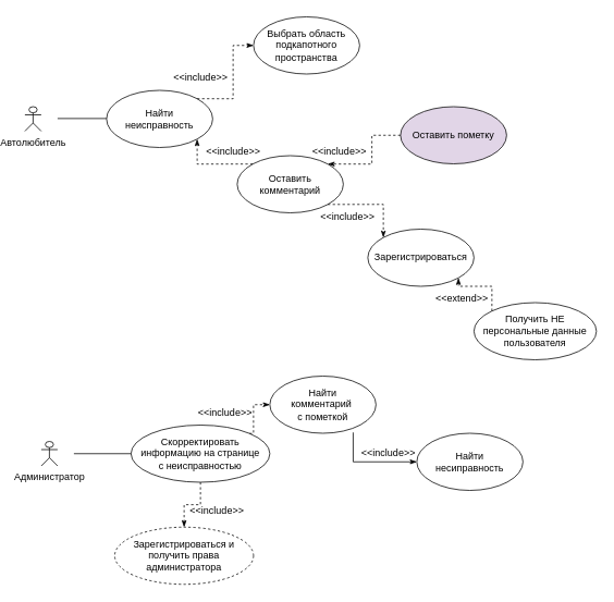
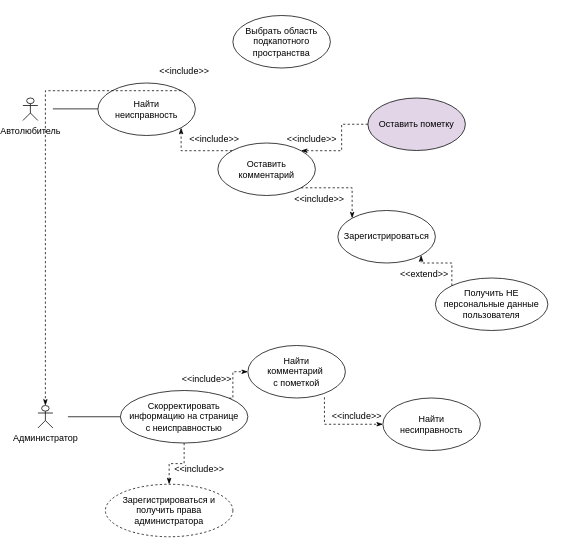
- <mxCell id="7" style="edgeStyle=orthogonalEdgeStyle;rounded=0;orthogonalLoop=1;jettySize=auto;html=1;exitX=1;exitY=0;exitDx=0;exitDy=0;entryX=0;entryY=0.5;entryDx=0;entryDy=0;dashed=1;strokeColor=default;endArrow=classicThin;endFill=1;" edge="1" parent="1" source="4" target="5"><mxGeometry relative="1" as="geometry"><mxPoint x="270" y="190" as="sourcePoint" /><mxPoint x="354" y="265" as="targetPoint" /></mxGeometry></mxCell>
+ <mxCell id="7" style="edgeStyle=orthogonalEdgeStyle;rounded=0;orthogonalLoop=1;jettySize=auto;html=1;exitX=1;exitY=0;exitDx=0;exitDy=0;dashed=1;strokeColor=default;endArrow=classicThin;endFill=1;" edge="1" parent="1" source="4" target="17"><mxGeometry relative="1" as="geometry"><mxPoint x="270" y="190" as="sourcePoint" /><mxPoint x="354" y="265" as="targetPoint" /></mxGeometry></mxCell>
- <mxCell id="30" style="edgeStyle=orthogonalEdgeStyle;rounded=0;orthogonalLoop=1;jettySize=auto;html=1;exitX=0.785;exitY=0.986;exitDx=0;exitDy=0;entryX=0;entryY=0.5;entryDx=0;entryDy=0;dashed=0;strokeColor=default;endArrow=classicThin;endFill=1;exitPerimeter=0;" edge="1" parent="1" source="23" target="24"><mxGeometry relative="1" as="geometry"><mxPoint x="410.002" y="559.549" as="sourcePoint" /><mxPoint x="478.078" y="600.051" as="targetPoint" /></mxGeometry></mxCell>
+ <mxCell id="30" style="edgeStyle=orthogonalEdgeStyle;rounded=0;orthogonalLoop=1;jettySize=auto;html=1;exitX=0.785;exitY=0.986;exitDx=0;exitDy=0;entryX=0;entryY=0.5;entryDx=0;entryDy=0;dashed=1;strokeColor=default;endArrow=classicThin;endFill=1;exitPerimeter=0;" edge="1" parent="1" source="23" target="24"><mxGeometry relative="1" as="geometry"><mxPoint x="410.002" y="559.549" as="sourcePoint" /><mxPoint x="478.078" y="600.051" as="targetPoint" /></mxGeometry></mxCell>
